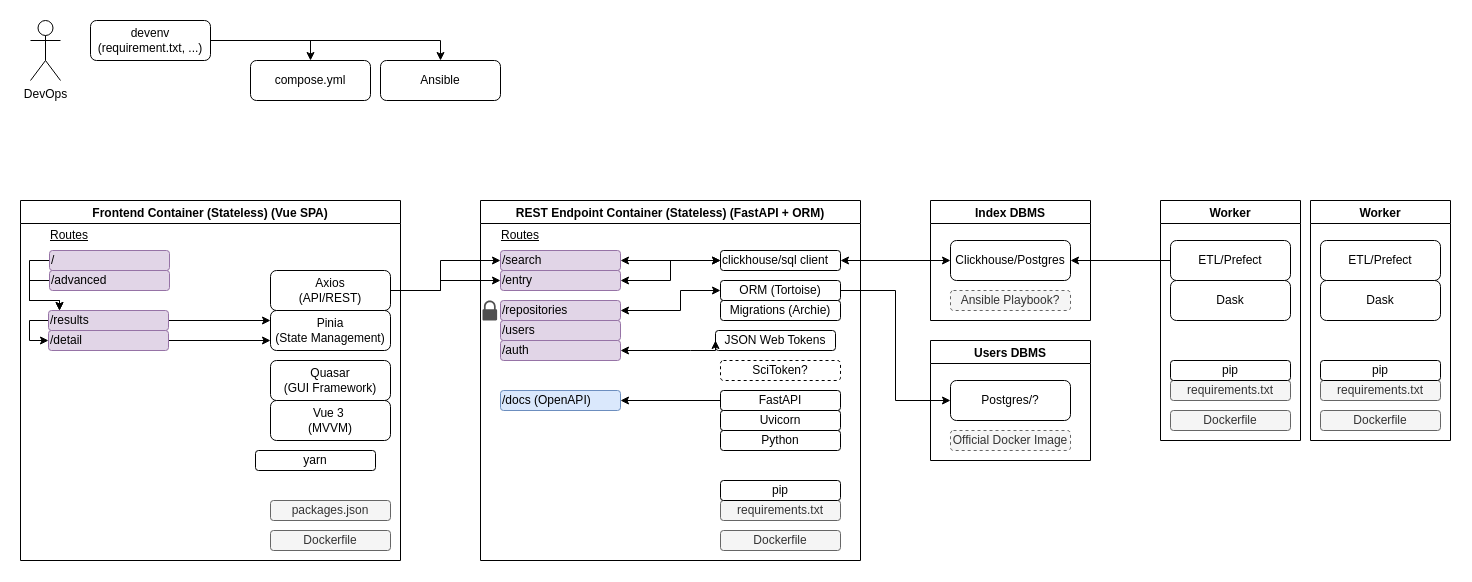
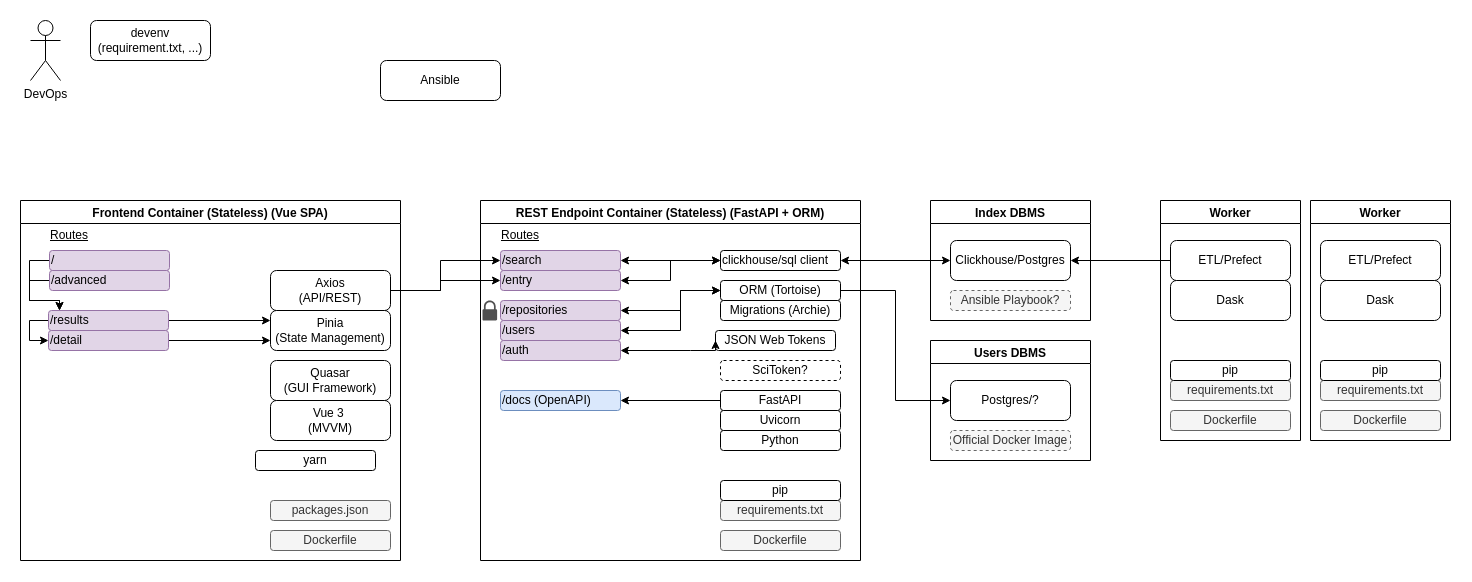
- <mxCell id="6" style="edgeStyle=orthogonalEdgeStyle;rounded=0;orthogonalLoop=1;jettySize=auto;html=1;exitX=1;exitY=0.5;exitDx=0;exitDy=0;entryX=0.5;entryY=0;entryDx=0;entryDy=0;" parent="1" source="7" target="3" edge="1"><mxGeometry relative="1" as="geometry" /></mxCell>
- <mxCell id="5" style="edgeStyle=orthogonalEdgeStyle;rounded=0;orthogonalLoop=1;jettySize=auto;html=1;exitX=1;exitY=0.5;exitDx=0;exitDy=0;entryX=0.5;entryY=0;entryDx=0;entryDy=0;" parent="1" source="7" target="4" edge="1"><mxGeometry relative="1" as="geometry" /></mxCell>
- <mxCell id="4" value="compose.yml" style="rounded=1;whiteSpace=wrap;html=1;" parent="1" vertex="1"><mxGeometry x="250" y="60" width="120" height="40" as="geometry" /></mxCell>
+ <mxCell id="19" style="edgeStyle=orthogonalEdgeStyle;rounded=0;orthogonalLoop=1;jettySize=auto;html=1;exitX=1;exitY=0.5;exitDx=0;exitDy=0;startArrow=classic;startFill=1;" parent="8" source="20" target="21" edge="1"><mxGeometry relative="1" as="geometry"><Array as="points"><mxPoint x="200" y="130" /><mxPoint x="200" y="90" /></Array></mxGeometry></mxCell>
